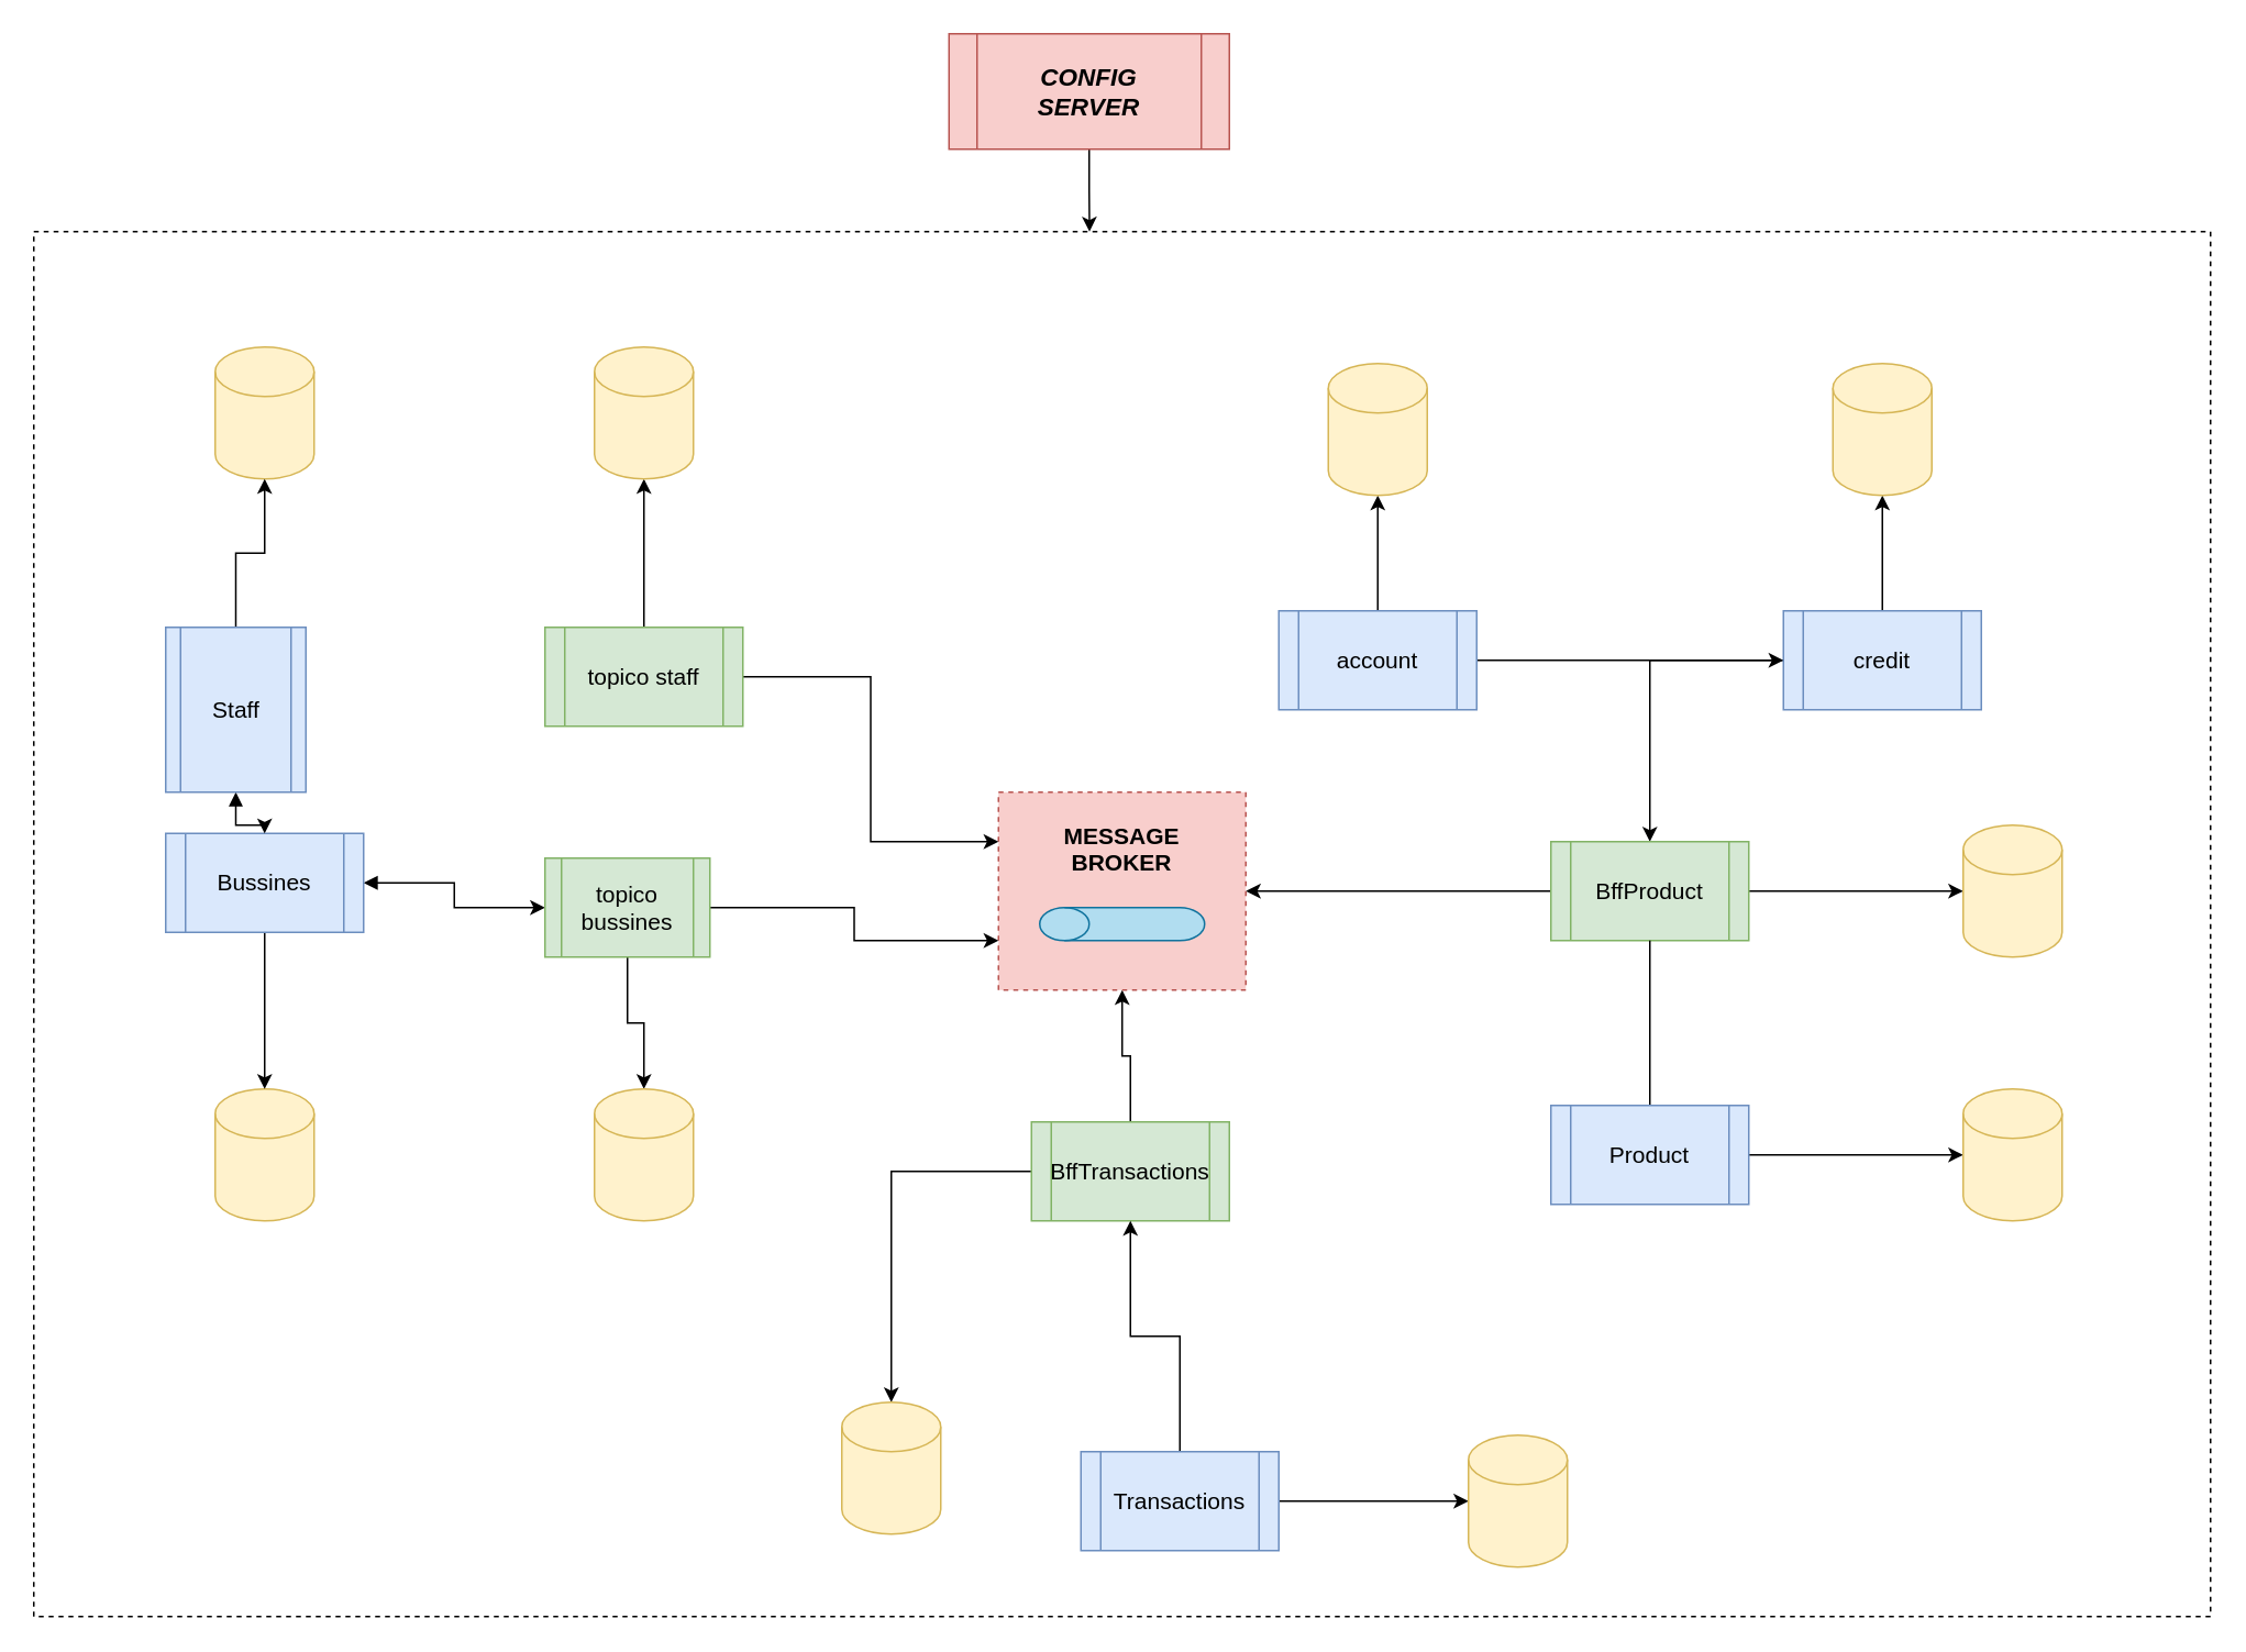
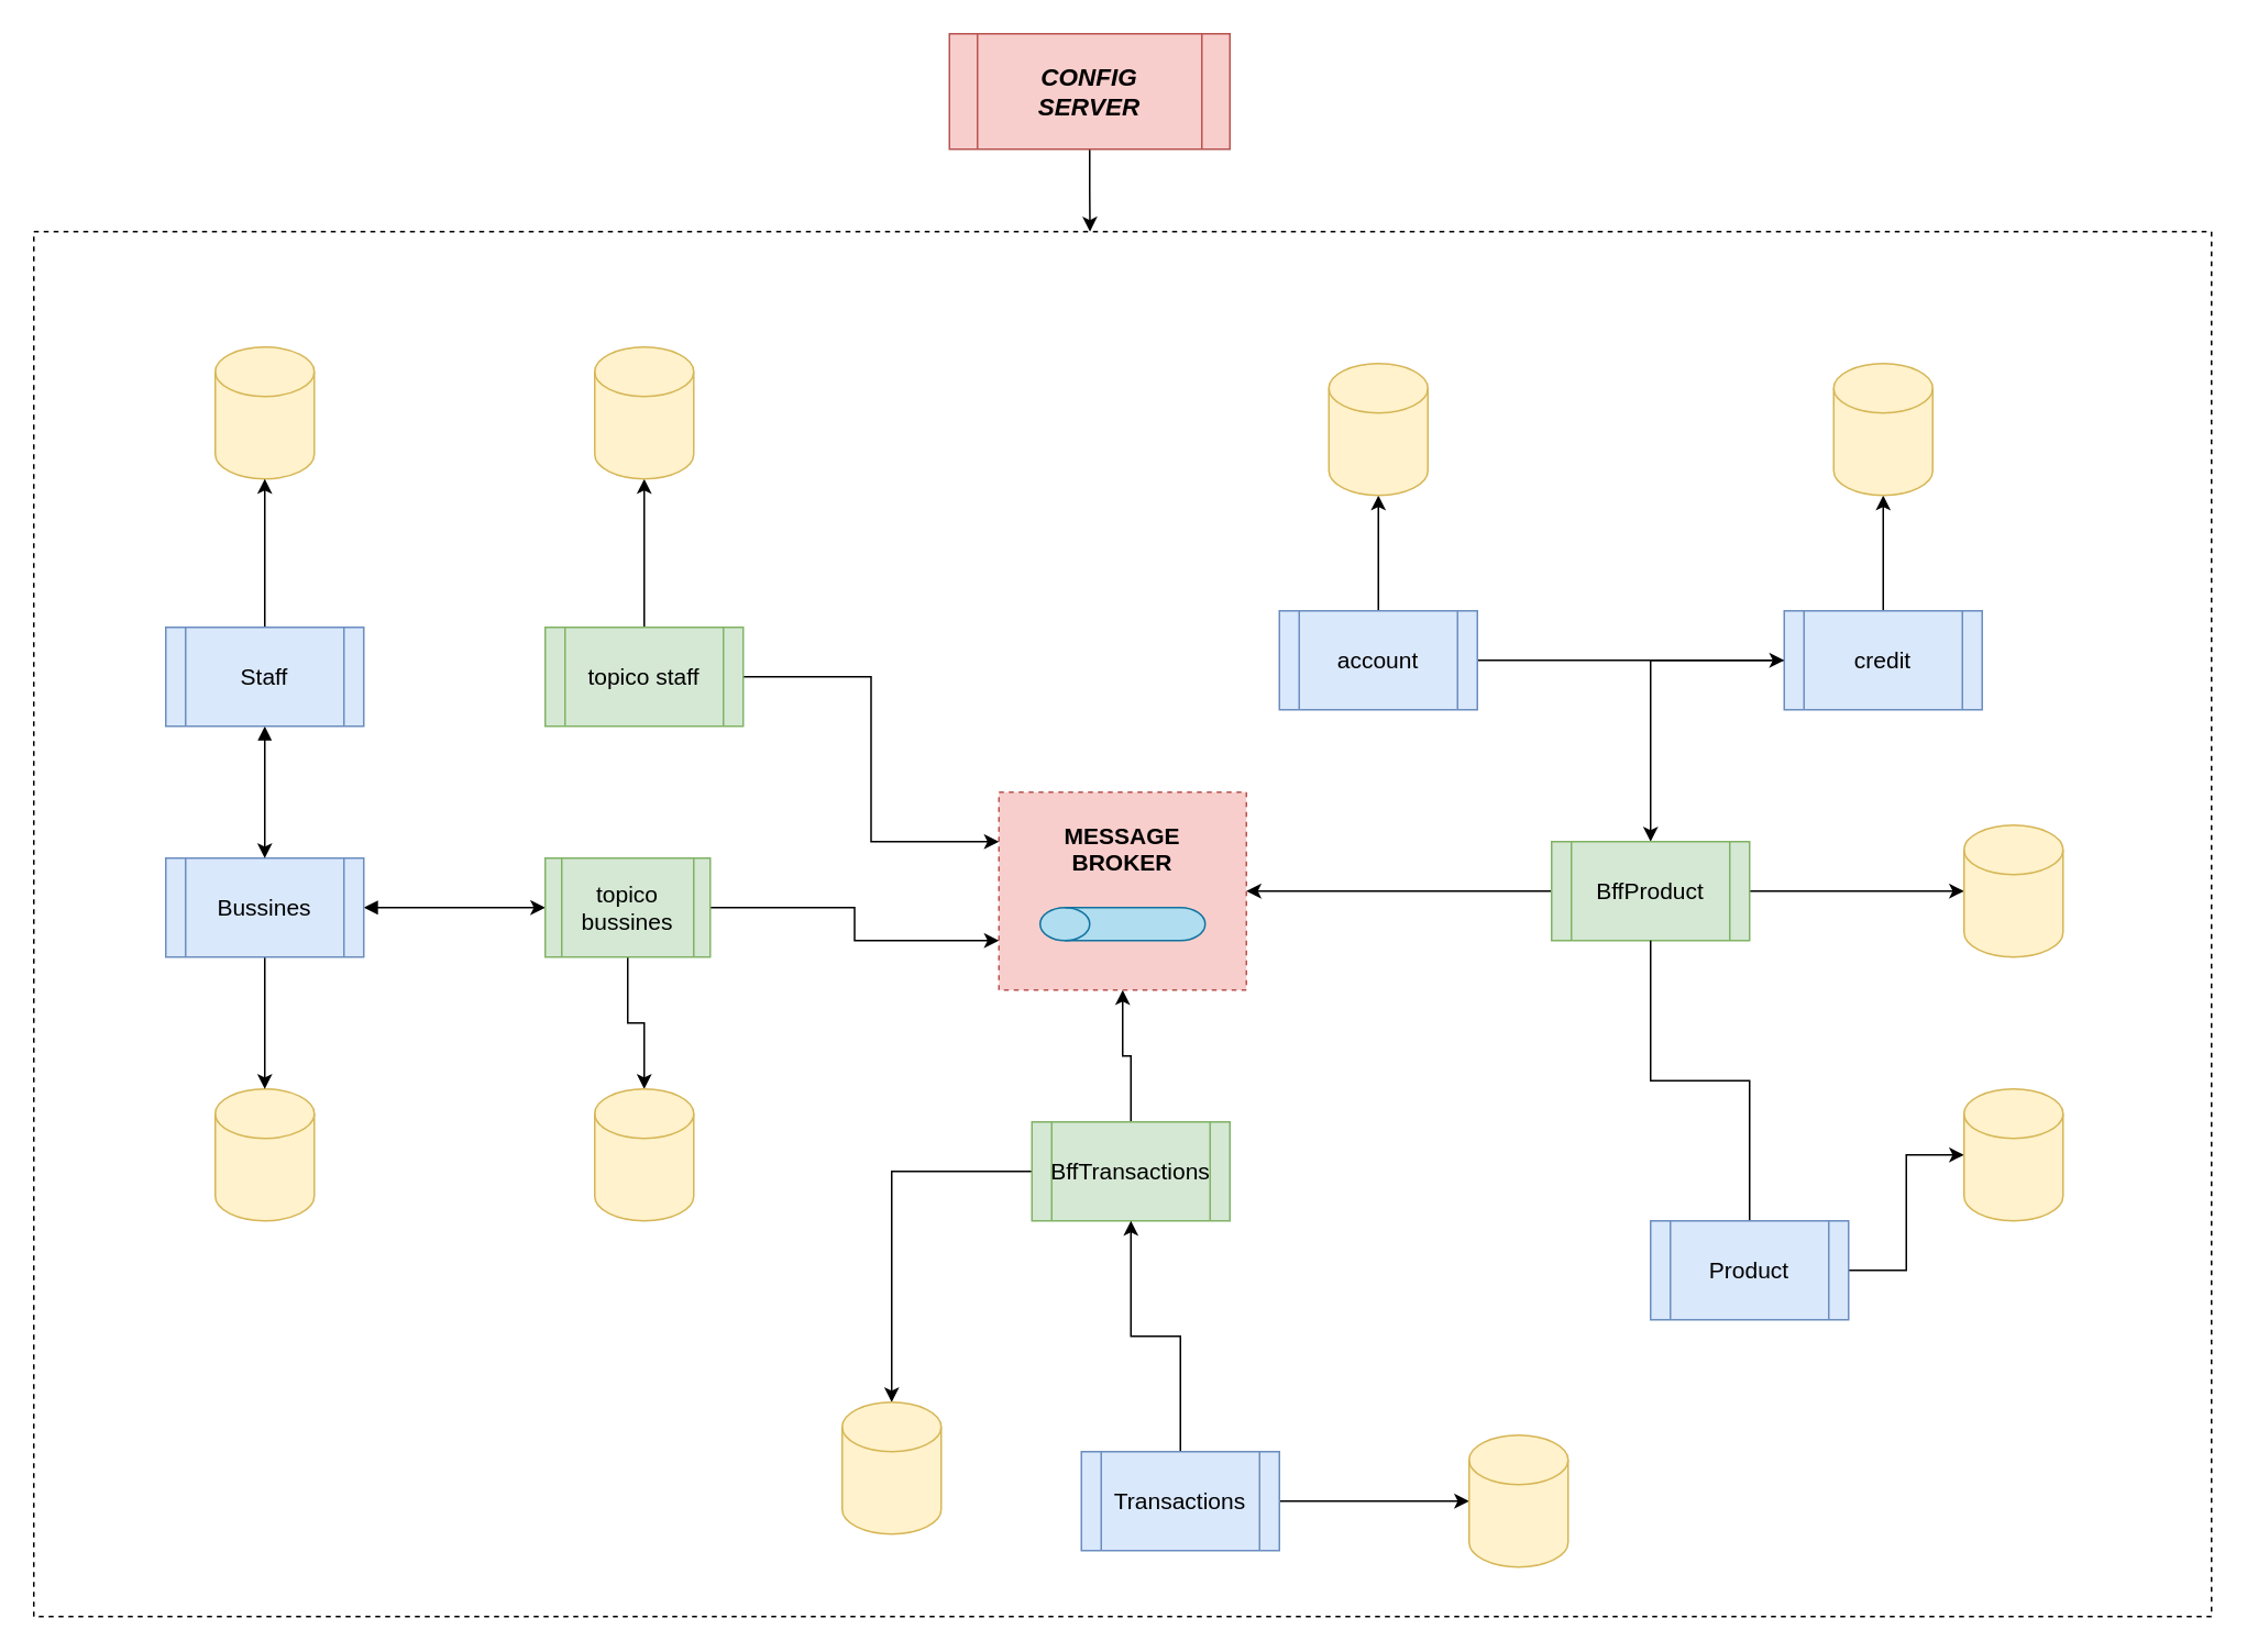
- <mxCell id="46" value="Staff" style="shape=process;whiteSpace=wrap;html=1;backgroundOutline=1;fillColor=#dae8fc;strokeColor=#6c8ebf;fontSize=14;" vertex="1" parent="1"><mxGeometry x="100" y="380" width="85" height="100" as="geometry" /></mxCell>
+ <mxCell id="46" value="Staff" style="shape=process;whiteSpace=wrap;html=1;backgroundOutline=1;fillColor=#dae8fc;strokeColor=#6c8ebf;fontSize=14;" vertex="1" parent="1"><mxGeometry x="100" y="380" width="120" height="60" as="geometry" /></mxCell>
- <mxCell id="19" value="Bussines" style="shape=process;whiteSpace=wrap;html=1;backgroundOutline=1;fillColor=#dae8fc;strokeColor=#6c8ebf;fontSize=14;" vertex="1" parent="1"><mxGeometry x="100" y="505" width="120" height="60" as="geometry" /></mxCell>
+ <mxCell id="19" value="Bussines" style="shape=process;whiteSpace=wrap;html=1;backgroundOutline=1;fillColor=#dae8fc;strokeColor=#6c8ebf;fontSize=14;" vertex="1" parent="1"><mxGeometry x="100" y="520" width="120" height="60" as="geometry" /></mxCell>
- <mxCell id="26" value="Product" style="shape=process;whiteSpace=wrap;html=1;backgroundOutline=1;fillColor=#dae8fc;strokeColor=#6c8ebf;fontSize=14;" vertex="1" parent="1"><mxGeometry x="940" y="670" width="120" height="60" as="geometry" /></mxCell>
+ <mxCell id="26" value="Product" style="shape=process;whiteSpace=wrap;html=1;backgroundOutline=1;fillColor=#dae8fc;strokeColor=#6c8ebf;fontSize=14;" vertex="1" parent="1"><mxGeometry x="1000" y="740" width="120" height="60" as="geometry" /></mxCell>
